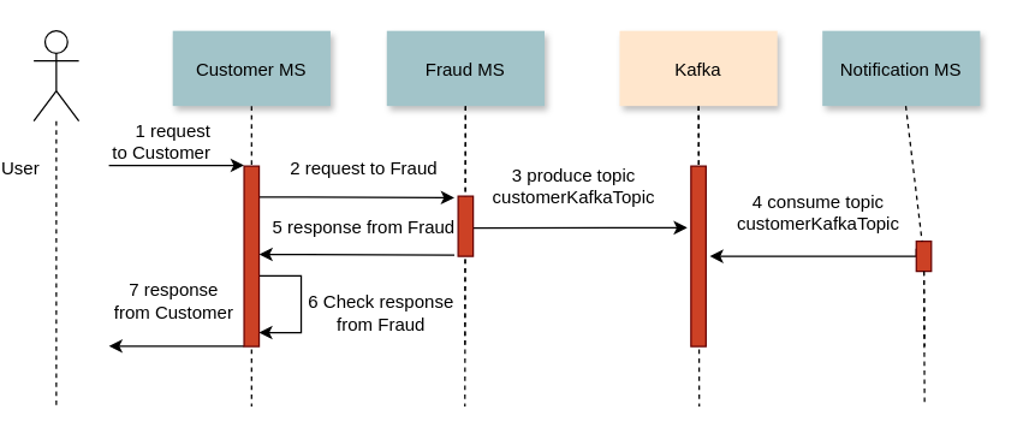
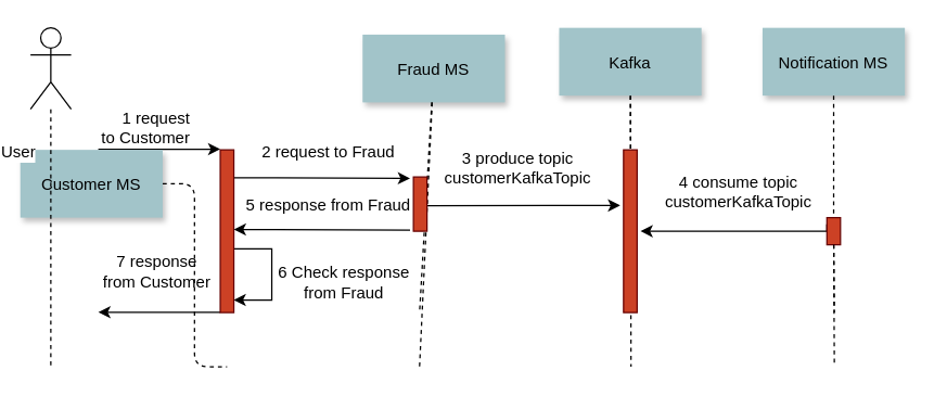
- <mxCell id="4" value="Customer MS" style="shadow=1;fillColor=#A2C4C9;strokeColor=none;fontSize=12;" parent="1" vertex="1"><mxGeometry x="112.5" y="20" width="105" height="50" as="geometry" /></mxCell>
+ <mxCell id="4" value="Customer MS" style="shadow=1;fillColor=#A2C4C9;strokeColor=none;fontSize=12;" parent="1" vertex="1"><mxGeometry x="12.5" y="110" width="105" height="50" as="geometry" /></mxCell>
- <mxCell id="5" value="Fraud MS" style="shadow=1;fillColor=#A2C4C9;strokeColor=none;fontSize=12;" parent="1" vertex="1"><mxGeometry x="255" y="20" width="105" height="50" as="geometry" /></mxCell>
+ <mxCell id="5" value="Fraud MS" style="shadow=1;fillColor=#A2C4C9;strokeColor=none;fontSize=12;" parent="1" vertex="1"><mxGeometry x="265" y="25" width="105" height="50" as="geometry" /></mxCell>
- <mxCell id="11" value="Kafka" style="shadow=1;fillColor=#ffe6cc;strokeColor=none;fontSize=12;" parent="1" vertex="1"><mxGeometry x="410.004" y="20" width="105" height="50" as="geometry" /></mxCell>
+ <mxCell id="11" value="Kafka" style="shadow=1;fillColor=#A2C4C9;strokeColor=none;fontSize=12;" parent="1" vertex="1"><mxGeometry x="410.004" y="20" width="105" height="50" as="geometry" /></mxCell>
- <mxCell id="15" value="Notification MS" style="shadow=1;fillColor=#A2C4C9;strokeColor=none;fontSize=12;" parent="1" vertex="1"><mxGeometry x="545" y="20" width="105" height="50" as="geometry" /></mxCell>
+ <mxCell id="15" value="Notification MS" style="shadow=1;fillColor=#A2C4C9;strokeColor=none;fontSize=12;" parent="1" vertex="1"><mxGeometry x="560" y="20" width="105" height="50" as="geometry" /></mxCell>
